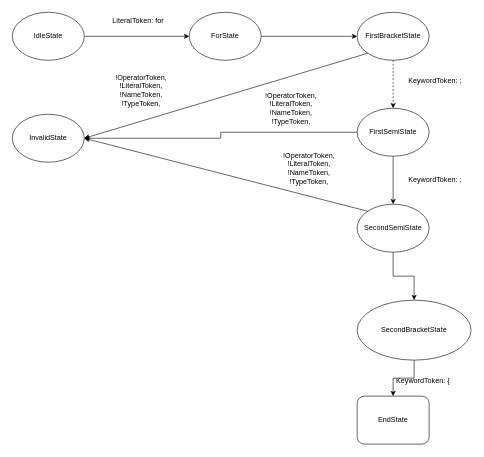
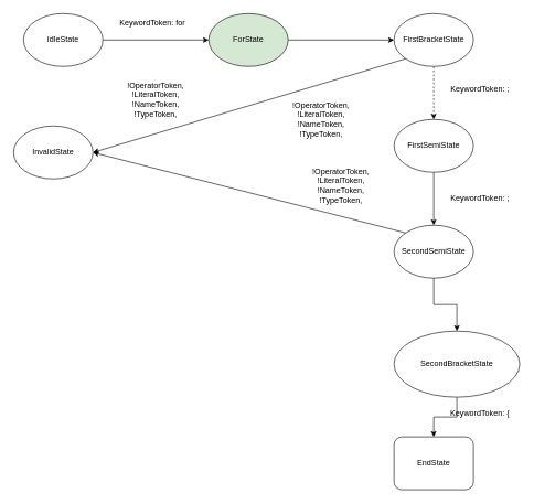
- <mxCell id="16" value="LiteralToken: for" style="text;html=1;strokeColor=none;fillColor=none;align=center;verticalAlign=middle;whiteSpace=wrap;rounded=0;" vertex="1" parent="1"><mxGeometry x="175" y="20" width="110" height="30" as="geometry" /></mxCell>
+ <mxCell id="16" value="KeywordToken: for" style="text;html=1;strokeColor=none;fillColor=none;align=center;verticalAlign=middle;whiteSpace=wrap;rounded=0;" vertex="1" parent="1"><mxGeometry x="175" y="20" width="110" height="30" as="geometry" /></mxCell>
- <mxCell id="3" value="IdleState" style="ellipse;whiteSpace=wrap;html=1;" vertex="1" parent="1"><mxGeometry x="20" y="20" width="120" height="80" as="geometry" /></mxCell>
+ <mxCell id="3" value="IdleState" style="ellipse;whiteSpace=wrap;html=1;" vertex="1" parent="1"><mxGeometry x="35" y="20" width="120" height="80" as="geometry" /></mxCell>
- <mxCell id="5" value="ForState" style="ellipse;whiteSpace=wrap;html=1;" vertex="1" parent="1"><mxGeometry x="315" y="20" width="120" height="80" as="geometry" /></mxCell>
+ <mxCell id="5" value="ForState" style="ellipse;whiteSpace=wrap;html=1;fillColor=#d5e8d4;" vertex="1" parent="1"><mxGeometry x="315" y="20" width="120" height="80" as="geometry" /></mxCell>
- <mxCell id="11" style="edgeStyle=orthogonalEdgeStyle;rounded=0;orthogonalLoop=1;jettySize=auto;html=1;exitX=0;exitY=0.5;exitDx=0;exitDy=0;entryX=1;entryY=0.5;entryDx=0;entryDy=0;" edge="1" parent="1" source="12" target="20"><mxGeometry relative="1" as="geometry" /></mxCell>
- <mxCell id="19" value="KeywordToken: {" style="text;html=1;strokeColor=none;fillColor=none;align=center;verticalAlign=middle;whiteSpace=wrap;rounded=0;" vertex="1" parent="1"><mxGeometry x="655" y="620" width="100" height="30" as="geometry" /></mxCell>
+ <mxCell id="19" value="KeywordToken: {" style="text;html=1;strokeColor=none;fillColor=none;align=center;verticalAlign=middle;whiteSpace=wrap;rounded=0;" vertex="1" parent="1"><mxGeometry x="675" y="610" width="100" height="30" as="geometry" /></mxCell>
